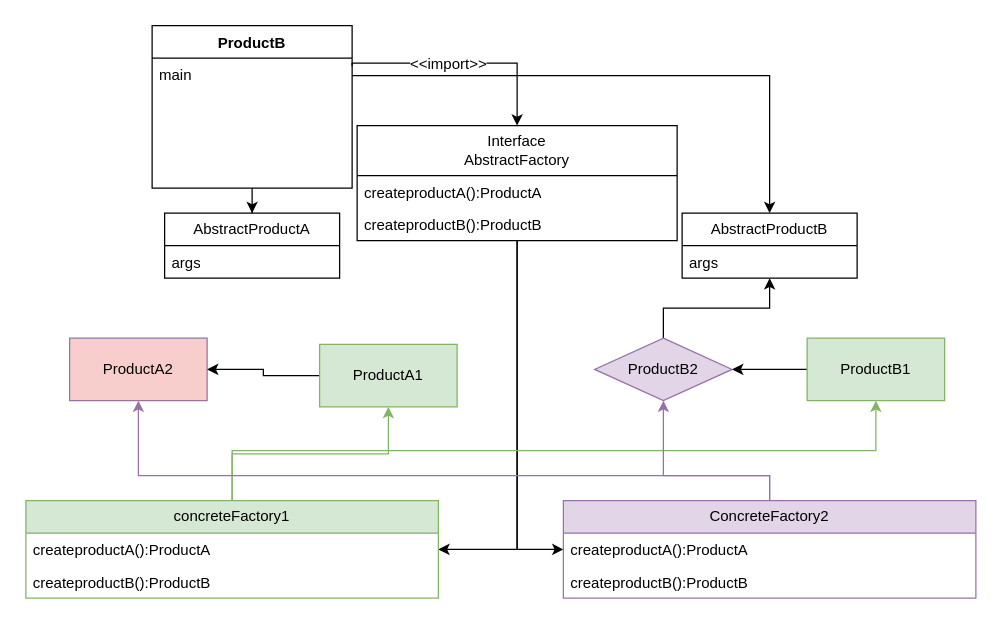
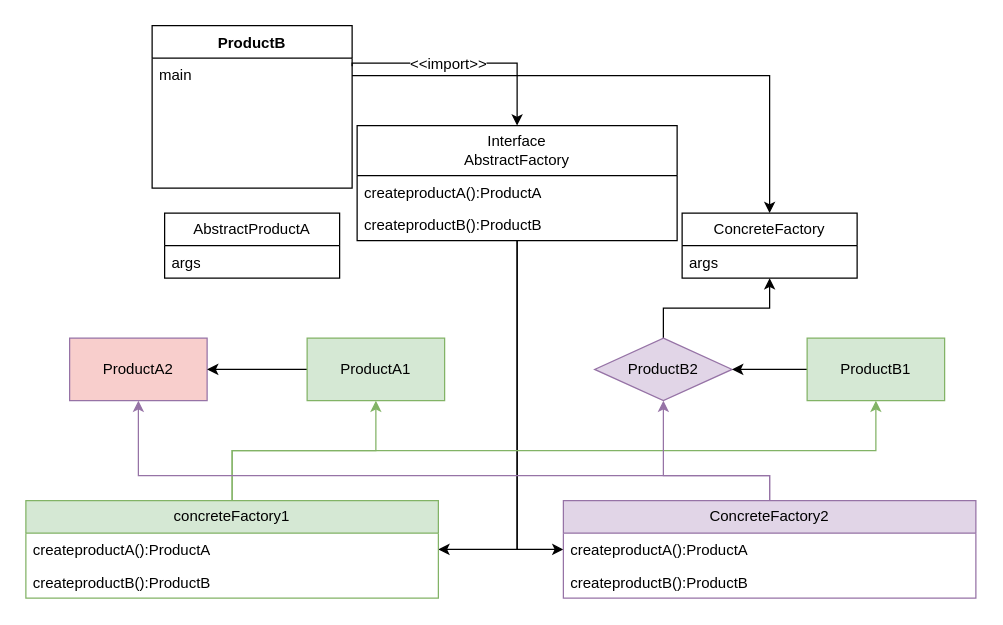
- <mxCell id="2" style="edgeStyle=orthogonalEdgeStyle;rounded=0;orthogonalLoop=1;jettySize=auto;html=1;" parent="1" source="4" target="30" edge="1"><mxGeometry relative="1" as="geometry" /></mxCell>
- <mxCell id="32" value="AbstractProductB" style="swimlane;fontStyle=0;childLayout=stackLayout;horizontal=1;startSize=26;fillColor=none;horizontalStack=0;resizeParent=1;resizeParentMax=0;resizeLast=0;collapsible=1;marginBottom=0;whiteSpace=wrap;html=1;fontFamily=Helvetica;fontSize=12;textShadow=0;labelBorderColor=none;spacingTop=0;" parent="1" vertex="1"><mxGeometry x="545" y="170" width="140" height="52" as="geometry"><mxRectangle x="720" y="201" width="70" height="30" as="alternateBounds" /></mxGeometry></mxCell>
+ <mxCell id="32" value="ConcreteFactory" style="swimlane;fontStyle=0;childLayout=stackLayout;horizontal=1;startSize=26;fillColor=none;horizontalStack=0;resizeParent=1;resizeParentMax=0;resizeLast=0;collapsible=1;marginBottom=0;whiteSpace=wrap;html=1;fontFamily=Helvetica;fontSize=12;textShadow=0;labelBorderColor=none;spacingTop=0;" parent="1" vertex="1"><mxGeometry x="545" y="170" width="140" height="52" as="geometry"><mxRectangle x="720" y="201" width="70" height="30" as="alternateBounds" /></mxGeometry></mxCell>
- <mxCell id="13" value="ProductA1" style="html=1;whiteSpace=wrap;fontFamily=Helvetica;fontSize=12;textShadow=0;labelBorderColor=none;horizontal=1;spacingTop=0;fillColor=#d5e8d4;strokeColor=#82b366;" parent="1" vertex="1"><mxGeometry x="255" y="275" width="110" height="50" as="geometry" /></mxCell>
+ <mxCell id="13" value="ProductA1" style="html=1;whiteSpace=wrap;fontFamily=Helvetica;fontSize=12;textShadow=0;labelBorderColor=none;horizontal=1;spacingTop=0;fillColor=#d5e8d4;strokeColor=#82b366;" parent="1" vertex="1"><mxGeometry x="245" y="270" width="110" height="50" as="geometry" /></mxCell>
